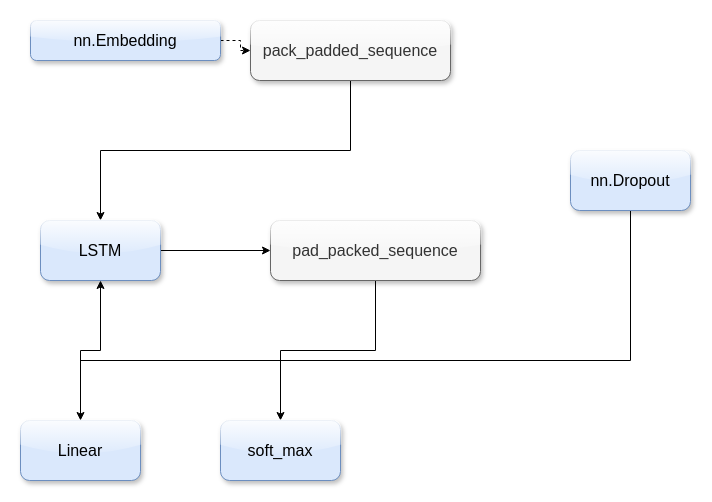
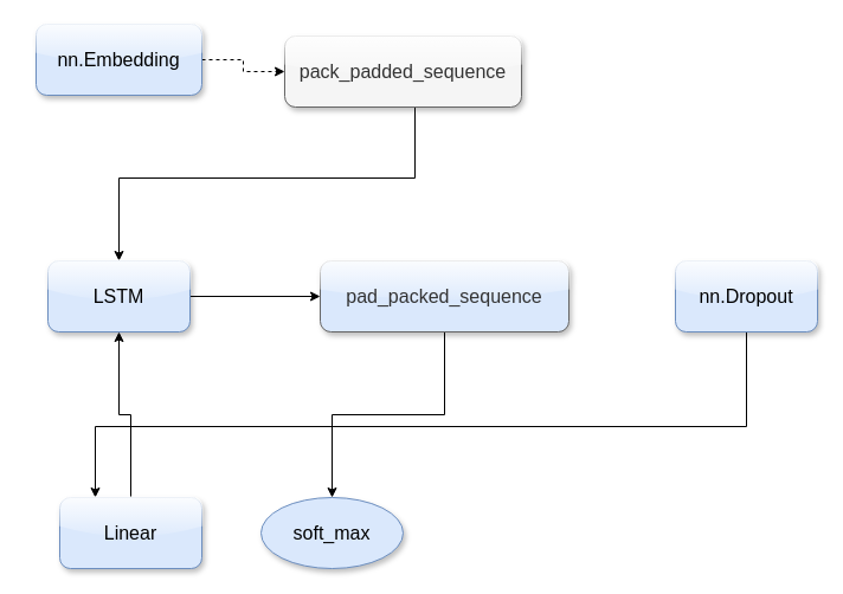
- <mxCell id="3" value="nn.Embedding" style="rounded=1;whiteSpace=wrap;html=1;fontSize=16;shadow=1;glass=1;fillColor=#dae8fc;strokeColor=#6c8ebf;" parent="1" vertex="1"><mxGeometry x="30" y="20" width="190" height="40" as="geometry" /></mxCell>
+ <mxCell id="3" value="nn.Embedding" style="rounded=1;whiteSpace=wrap;html=1;fontSize=16;shadow=1;glass=1;fillColor=#dae8fc;strokeColor=#6c8ebf;" parent="1" vertex="1"><mxGeometry width="140" height="60" as="geometry" x="30" y="20" /></mxCell>
- <mxCell id="5" value="pack_padded_sequence" style="rounded=1;whiteSpace=wrap;html=1;fontSize=16;glass=1;shadow=1;fillColor=#f5f5f5;fontColor=#333333;strokeColor=#666666;" vertex="1" parent="1"><mxGeometry x="250" width="200" height="60" as="geometry" y="20" /></mxCell>
+ <mxCell id="5" value="pack_padded_sequence" style="rounded=1;whiteSpace=wrap;html=1;fontSize=16;glass=1;shadow=1;fillColor=#f5f5f5;fontColor=#333333;strokeColor=#666666;" vertex="1" parent="1"><mxGeometry x="240" y="30" width="200" height="60" as="geometry" /></mxCell>
- <mxCell id="11" value="nn.Dropout" style="whiteSpace=wrap;html=1;fontSize=16;rounded=1;glass=1;shadow=1;fillColor=#dae8fc;strokeColor=#6c8ebf;" vertex="1" parent="1"><mxGeometry x="570" y="150" width="120" height="60" as="geometry" /></mxCell>
+ <mxCell id="11" value="nn.Dropout" style="whiteSpace=wrap;html=1;fontSize=16;rounded=1;glass=1;shadow=1;fillColor=#dae8fc;strokeColor=#6c8ebf;" vertex="1" parent="1"><mxGeometry x="570" y="220" width="120" height="60" as="geometry" /></mxCell>
- <mxCell id="9" value="pad_packed_sequence" style="whiteSpace=wrap;html=1;fontSize=16;rounded=1;shadow=1;glass=1;fillColor=#f5f5f5;fontColor=#333333;strokeColor=#666666;" vertex="1" parent="1"><mxGeometry x="270" y="220" width="210" height="60" as="geometry" /></mxCell>
+ <mxCell id="9" value="pad_packed_sequence" style="whiteSpace=wrap;html=1;fontSize=16;rounded=1;shadow=1;glass=1;fillColor=#dae8fc;fontColor=#333333;strokeColor=#666666;" vertex="1" parent="1"><mxGeometry x="270" y="220" width="210" height="60" as="geometry" /></mxCell>
- <mxCell id="13" value="Linear" style="whiteSpace=wrap;html=1;fontSize=16;rounded=1;glass=1;shadow=1;fillColor=#dae8fc;strokeColor=#6c8ebf;" vertex="1" parent="1"><mxGeometry x="20" y="420" width="120" height="60" as="geometry" /></mxCell>
+ <mxCell id="13" value="Linear" style="whiteSpace=wrap;html=1;fontSize=16;rounded=1;glass=1;shadow=1;fillColor=#dae8fc;strokeColor=#6c8ebf;" vertex="1" parent="1"><mxGeometry x="50" y="420" width="120" height="60" as="geometry" /></mxCell>
- <mxCell id="14" value="soft_max" style="whiteSpace=wrap;html=1;fontSize=16;rounded=1;glass=1;shadow=1;fillColor=#dae8fc;strokeColor=#6c8ebf;" vertex="1" parent="1"><mxGeometry x="220" y="420" width="120" height="60" as="geometry" /></mxCell>
+ <mxCell id="14" value="soft_max" style="ellipse;whiteSpace=wrap;html=1;fontSize=16;glass=1;shadow=1;fillColor=#dae8fc;strokeColor=#6c8ebf;" vertex="1" parent="1"><mxGeometry x="220" y="420" width="120" height="60" as="geometry" /></mxCell>
